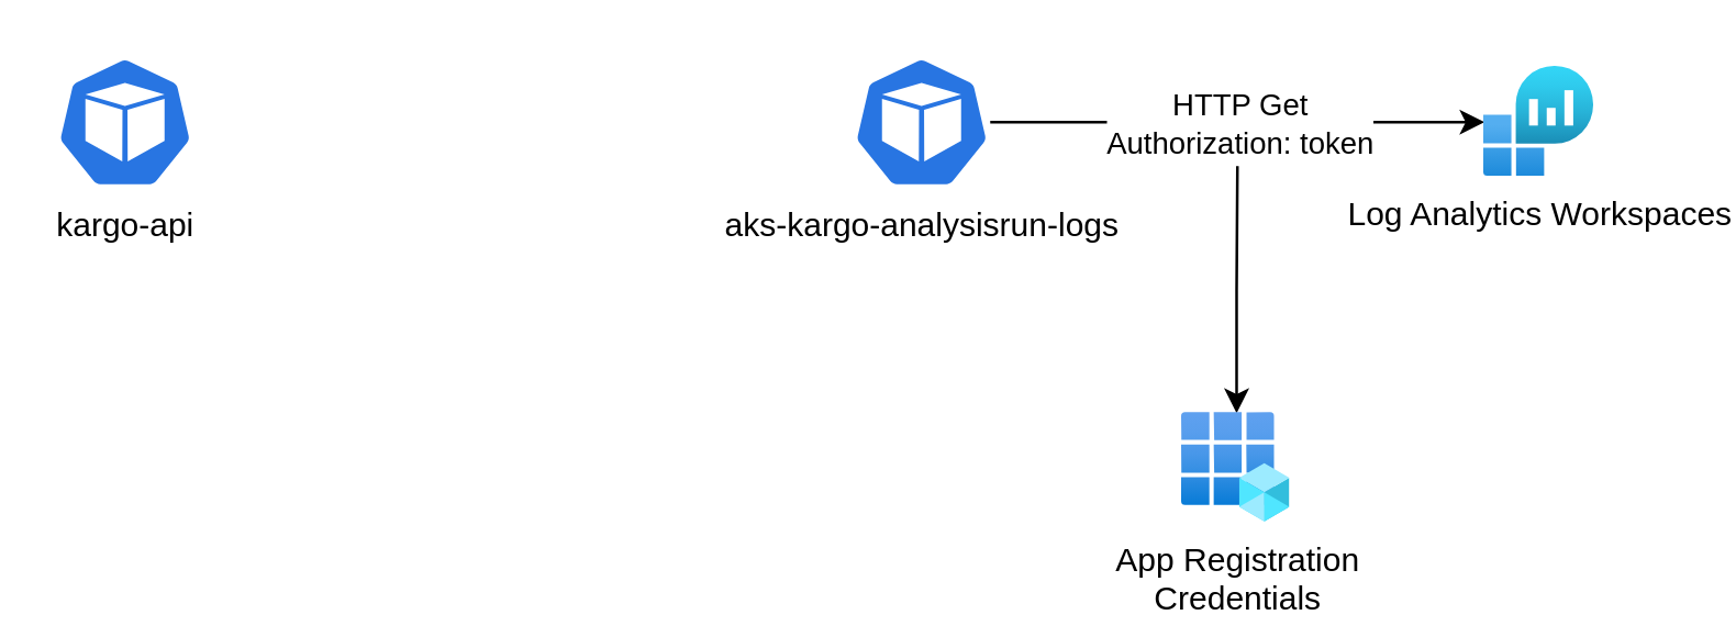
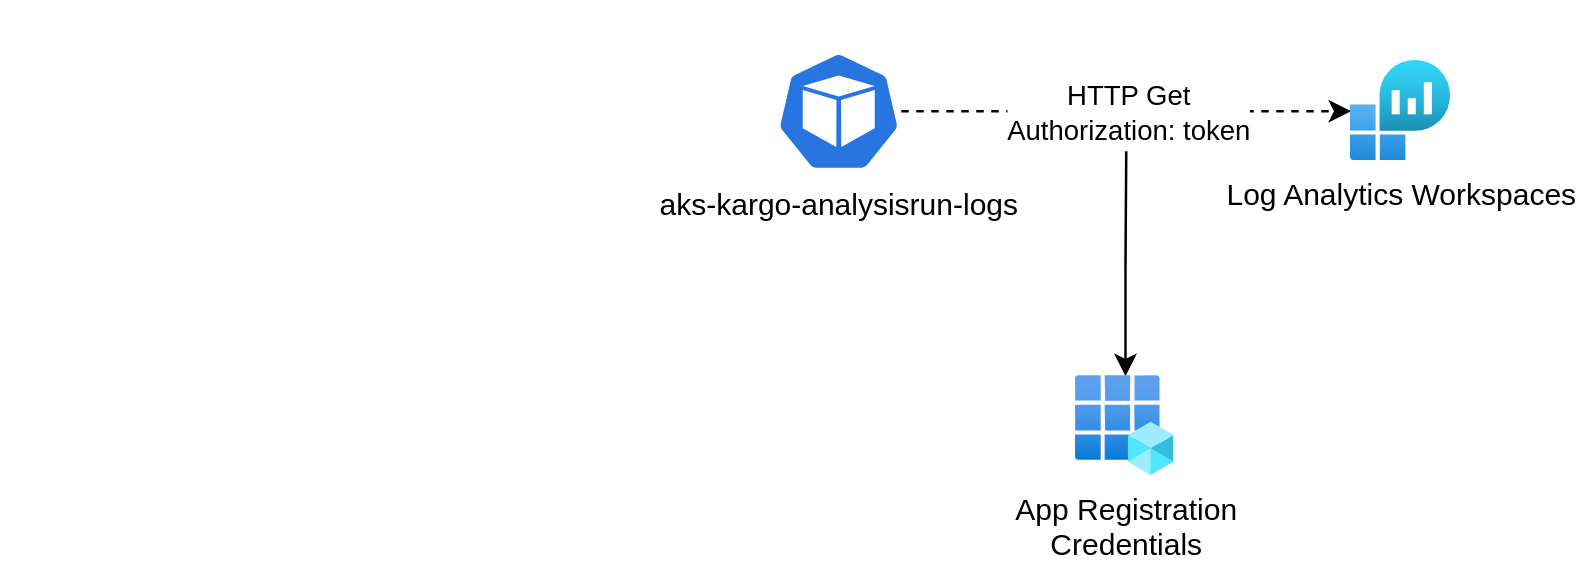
- <mxCell id="2" value="&lt;div&gt;&lt;font style=&quot;background-color: rgb(255, 255, 255);&quot;&gt;kargo-api&lt;/font&gt;&lt;/div&gt;" style="aspect=fixed;sketch=0;html=1;dashed=0;whitespace=wrap;fillColor=#2875E2;strokeColor=#ffffff;points=[[0.005,0.63,0],[0.1,0.2,0],[0.9,0.2,0],[0.5,0,0],[0.995,0.63,0],[0.72,0.99,0],[0.5,1,0],[0.28,0.99,0]];shape=mxgraph.kubernetes.icon2;prIcon=pod;verticalAlign=top;labelPosition=center;verticalLabelPosition=bottom;align=center;" vertex="1" parent="1"><mxGeometry x="20" y="20" width="50" height="48" as="geometry" /></mxCell>
- <mxCell id="4" style="edgeStyle=orthogonalEdgeStyle;rounded=0;orthogonalLoop=1;jettySize=auto;html=1;" edge="1" parent="1" source="3" target="6"><mxGeometry relative="1" as="geometry"><mxPoint x="519.38" y="44" as="sourcePoint" /></mxGeometry></mxCell>
+ <mxCell id="4" style="edgeStyle=orthogonalEdgeStyle;rounded=0;orthogonalLoop=1;jettySize=auto;html=1;dashed=1;" edge="1" parent="1" source="3" target="6"><mxGeometry relative="1" as="geometry"><mxPoint x="519.38" y="44" as="sourcePoint" /></mxGeometry></mxCell>
